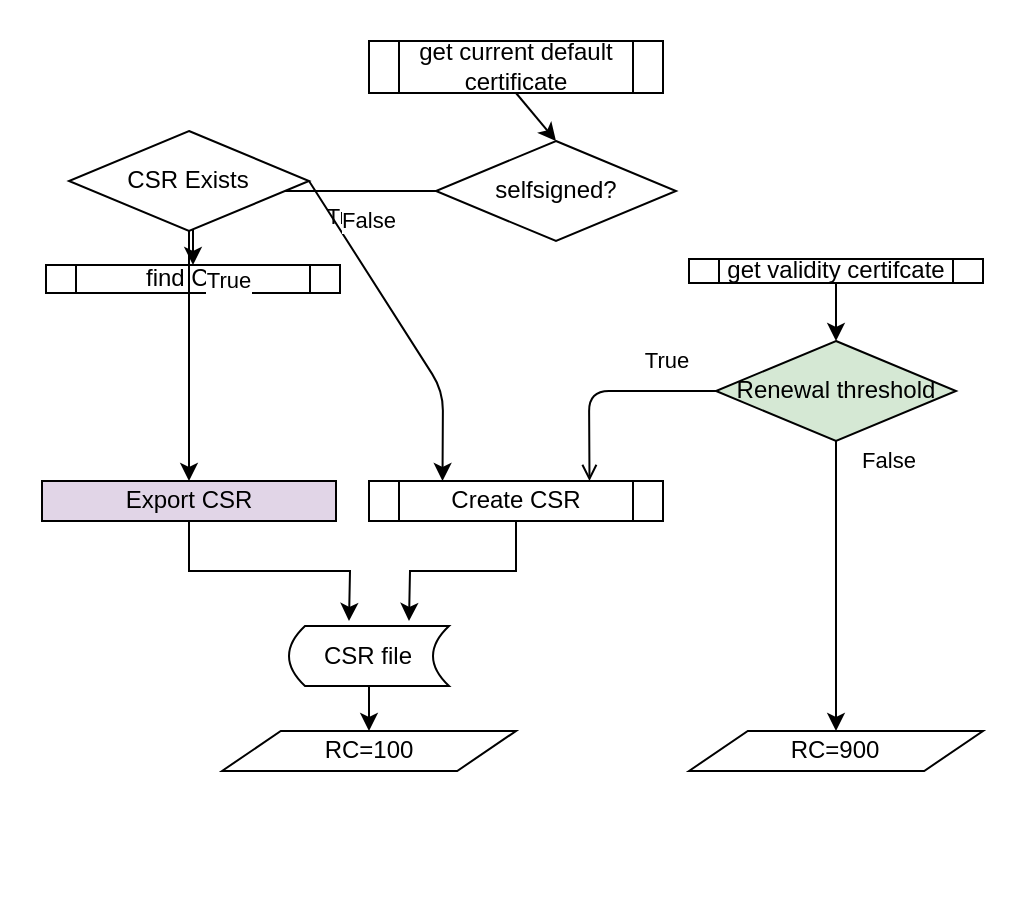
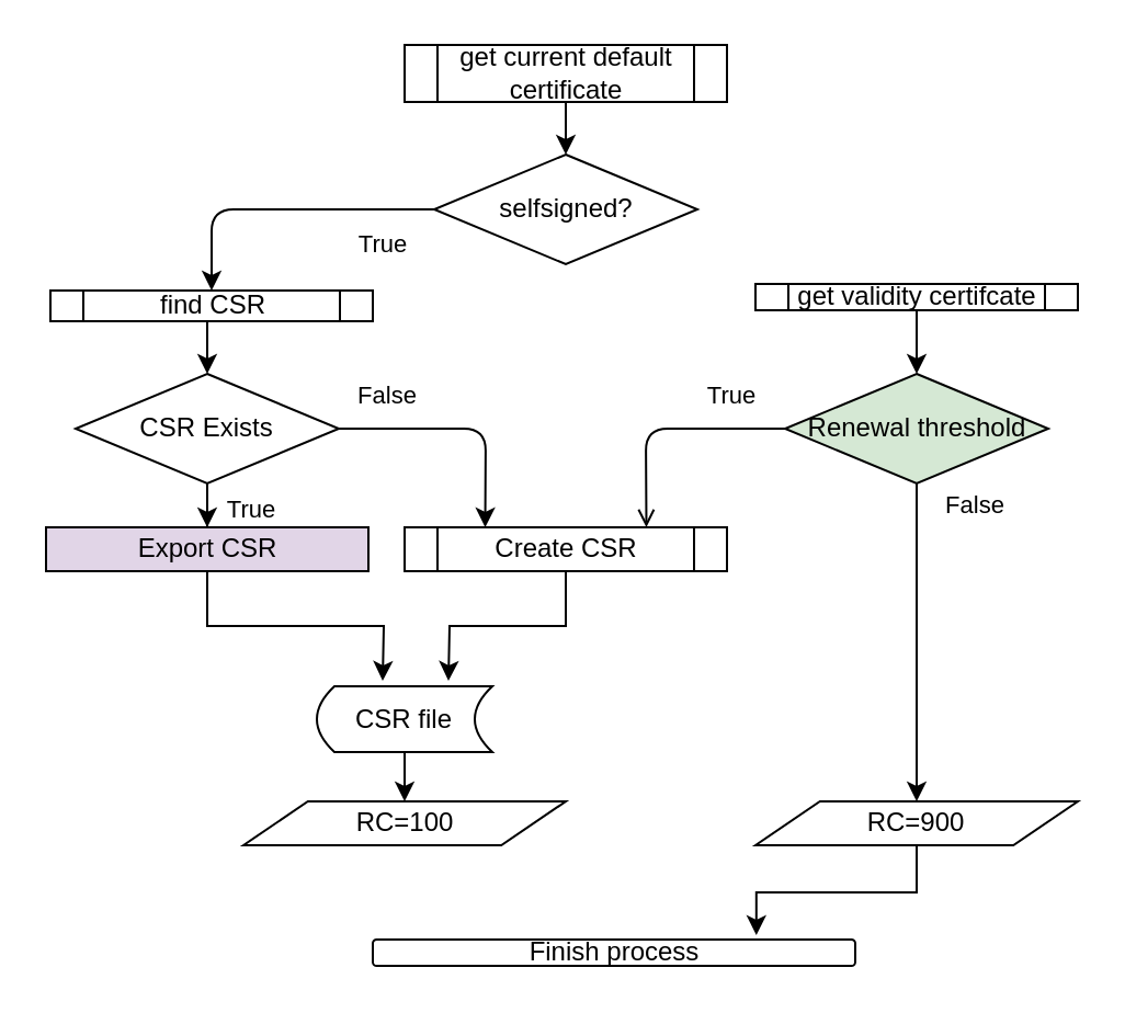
- <mxCell id="10" value="CSR Exists" style="rhombus;whiteSpace=wrap;html=1;aspect=fixed;" vertex="1" parent="1"><mxGeometry x="34" y="65" width="120" height="50" as="geometry" /></mxCell>
+ <mxCell id="10" value="CSR Exists" style="rhombus;whiteSpace=wrap;html=1;aspect=fixed;" vertex="1" parent="1"><mxGeometry x="34" y="170" width="120" height="50" as="geometry" /></mxCell>
- <mxCell id="3" value="selfsigned?" style="rhombus;whiteSpace=wrap;html=1;resizeWidth=0;resizeHeight=0;resizable=0;aspect=fixed;" vertex="1" parent="1"><mxGeometry x="217.5" y="70" width="120" height="50" as="geometry" /></mxCell>
+ <mxCell id="3" value="selfsigned?" style="rhombus;whiteSpace=wrap;html=1;resizeWidth=0;resizeHeight=0;resizable=0;aspect=fixed;" vertex="1" parent="1"><mxGeometry x="197.5" y="70" width="120" height="50" as="geometry" /></mxCell>
+ <mxCell id="24" style="edgeStyle=orthogonalEdgeStyle;rounded=0;orthogonalLoop=1;jettySize=auto;html=1;entryX=0.795;entryY=-0.167;entryDx=0;entryDy=0;entryPerimeter=0;exitX=0.5;exitY=1;exitDx=0;exitDy=0;" edge="1" parent="1" source="25" target="20"><mxGeometry relative="1" as="geometry"><mxPoint x="418" y="410" as="sourcePoint" /></mxGeometry></mxCell>
+ <mxCell id="20" value="Finish process" style="rounded=1;whiteSpace=wrap;html=1;" vertex="1" parent="1"><mxGeometry x="169.5" y="428" width="220" height="12" as="geometry" /></mxCell>
